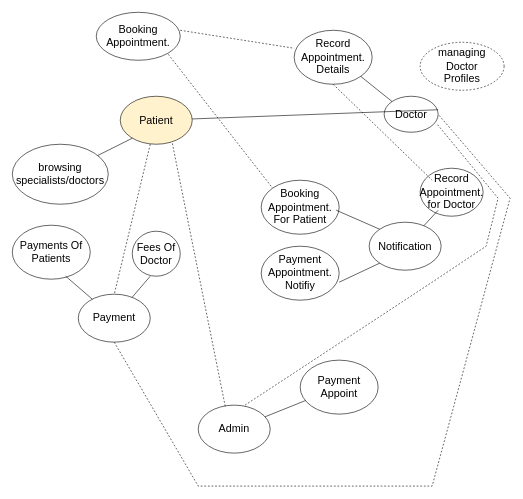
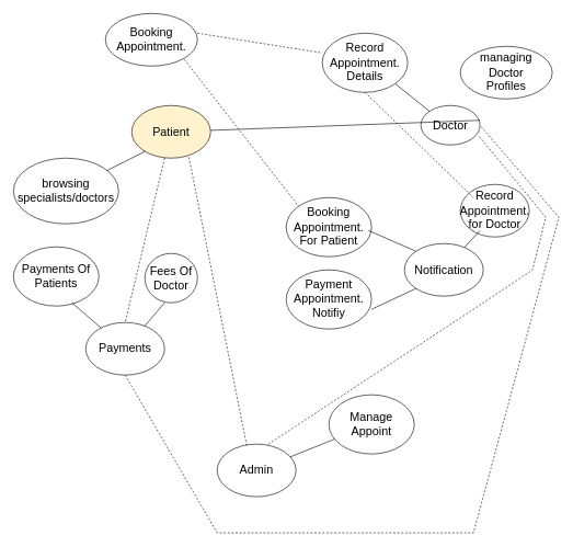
- <mxCell id="9" value="&lt;font style=&quot;font-size: 18px;&quot;&gt;managing &lt;br&gt;Doctor&lt;br&gt;Profiles&lt;br&gt;&lt;/font&gt;" style="ellipse;whiteSpace=wrap;html=1;dashed=1;" parent="1" vertex="1"><mxGeometry x="700" y="70" width="140" height="80" as="geometry" /></mxCell>
+ <mxCell id="9" value="&lt;font style=&quot;font-size: 18px;&quot;&gt;managing &lt;br&gt;Doctor&lt;br&gt;Profiles&lt;br&gt;&lt;/font&gt;" style="ellipse;whiteSpace=wrap;html=1;" parent="1" vertex="1"><mxGeometry x="700" y="70" width="140" height="80" as="geometry" /></mxCell>
- <mxCell id="18" value="&lt;font style=&quot;font-size: 18px;&quot;&gt;Payment&lt;/font&gt;" style="ellipse;whiteSpace=wrap;html=1;" parent="1" vertex="1"><mxGeometry x="130" y="490" width="120" height="80" as="geometry" /></mxCell>
+ <mxCell id="18" value="&lt;font style=&quot;font-size: 18px;&quot;&gt;Payments&lt;/font&gt;" style="ellipse;whiteSpace=wrap;html=1;" parent="1" vertex="1"><mxGeometry x="130" y="490" width="120" height="80" as="geometry" /></mxCell>
- <mxCell id="24" value="&lt;font style=&quot;font-size: 18px;&quot;&gt;Payment Appoint&lt;br&gt;&lt;/font&gt;" style="ellipse;whiteSpace=wrap;html=1;" parent="1" vertex="1"><mxGeometry x="500" y="600" width="130" height="90" as="geometry" /></mxCell>
+ <mxCell id="24" value="&lt;font style=&quot;font-size: 18px;&quot;&gt;Manage Appoint&lt;br&gt;&lt;/font&gt;" style="ellipse;whiteSpace=wrap;html=1;" parent="1" vertex="1"><mxGeometry x="500" y="600" width="130" height="90" as="geometry" /></mxCell>
